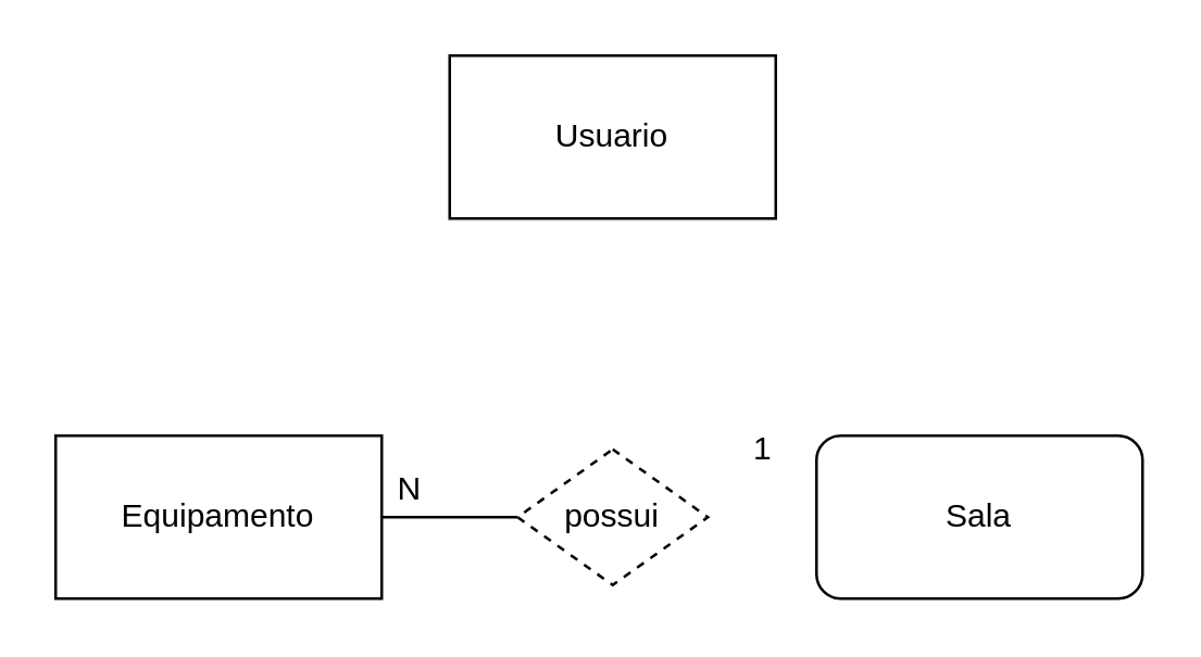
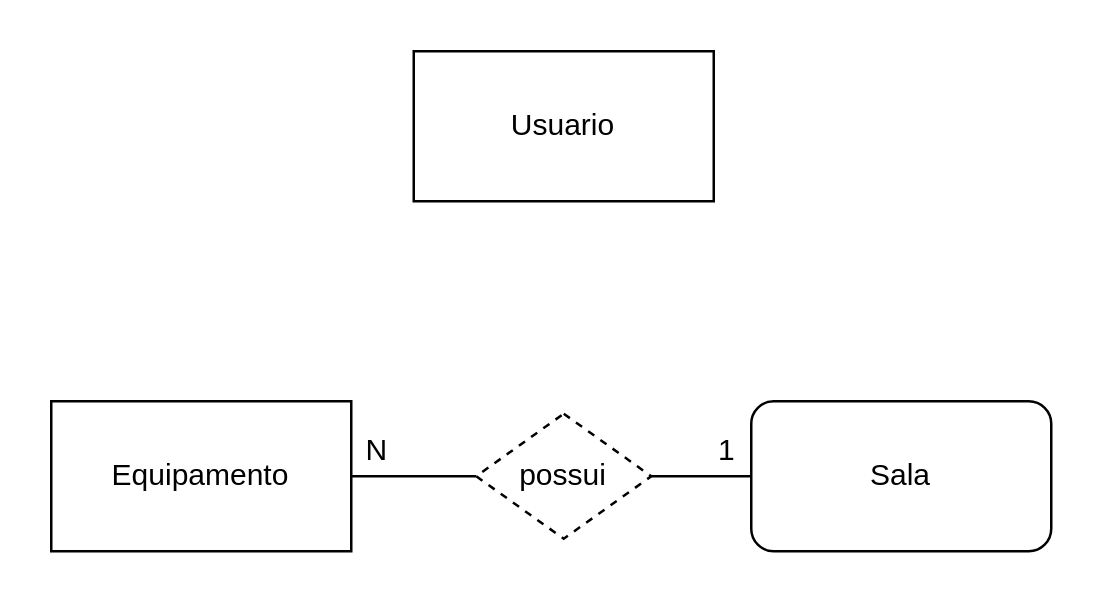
- <mxCell id="9" value="1" style="text;html=1;align=center;verticalAlign=middle;resizable=0;points=[];autosize=1;strokeColor=none;" vertex="1" parent="1"><mxGeometry x="270" y="155" width="20" height="20" as="geometry" /></mxCell>
+ <mxCell id="9" value="1" style="text;html=1;align=center;verticalAlign=middle;resizable=0;points=[];autosize=1;strokeColor=none;" vertex="1" parent="1"><mxGeometry x="280" y="170" width="20" height="20" as="geometry" /></mxCell>
+ <mxCell id="2" value="" style="edgeStyle=orthogonalEdgeStyle;rounded=0;orthogonalLoop=1;jettySize=auto;html=1;startArrow=none;startFill=0;endArrow=none;endFill=0;" edge="1" parent="1" source="3" target="6"><mxGeometry relative="1" as="geometry" /></mxCell>
